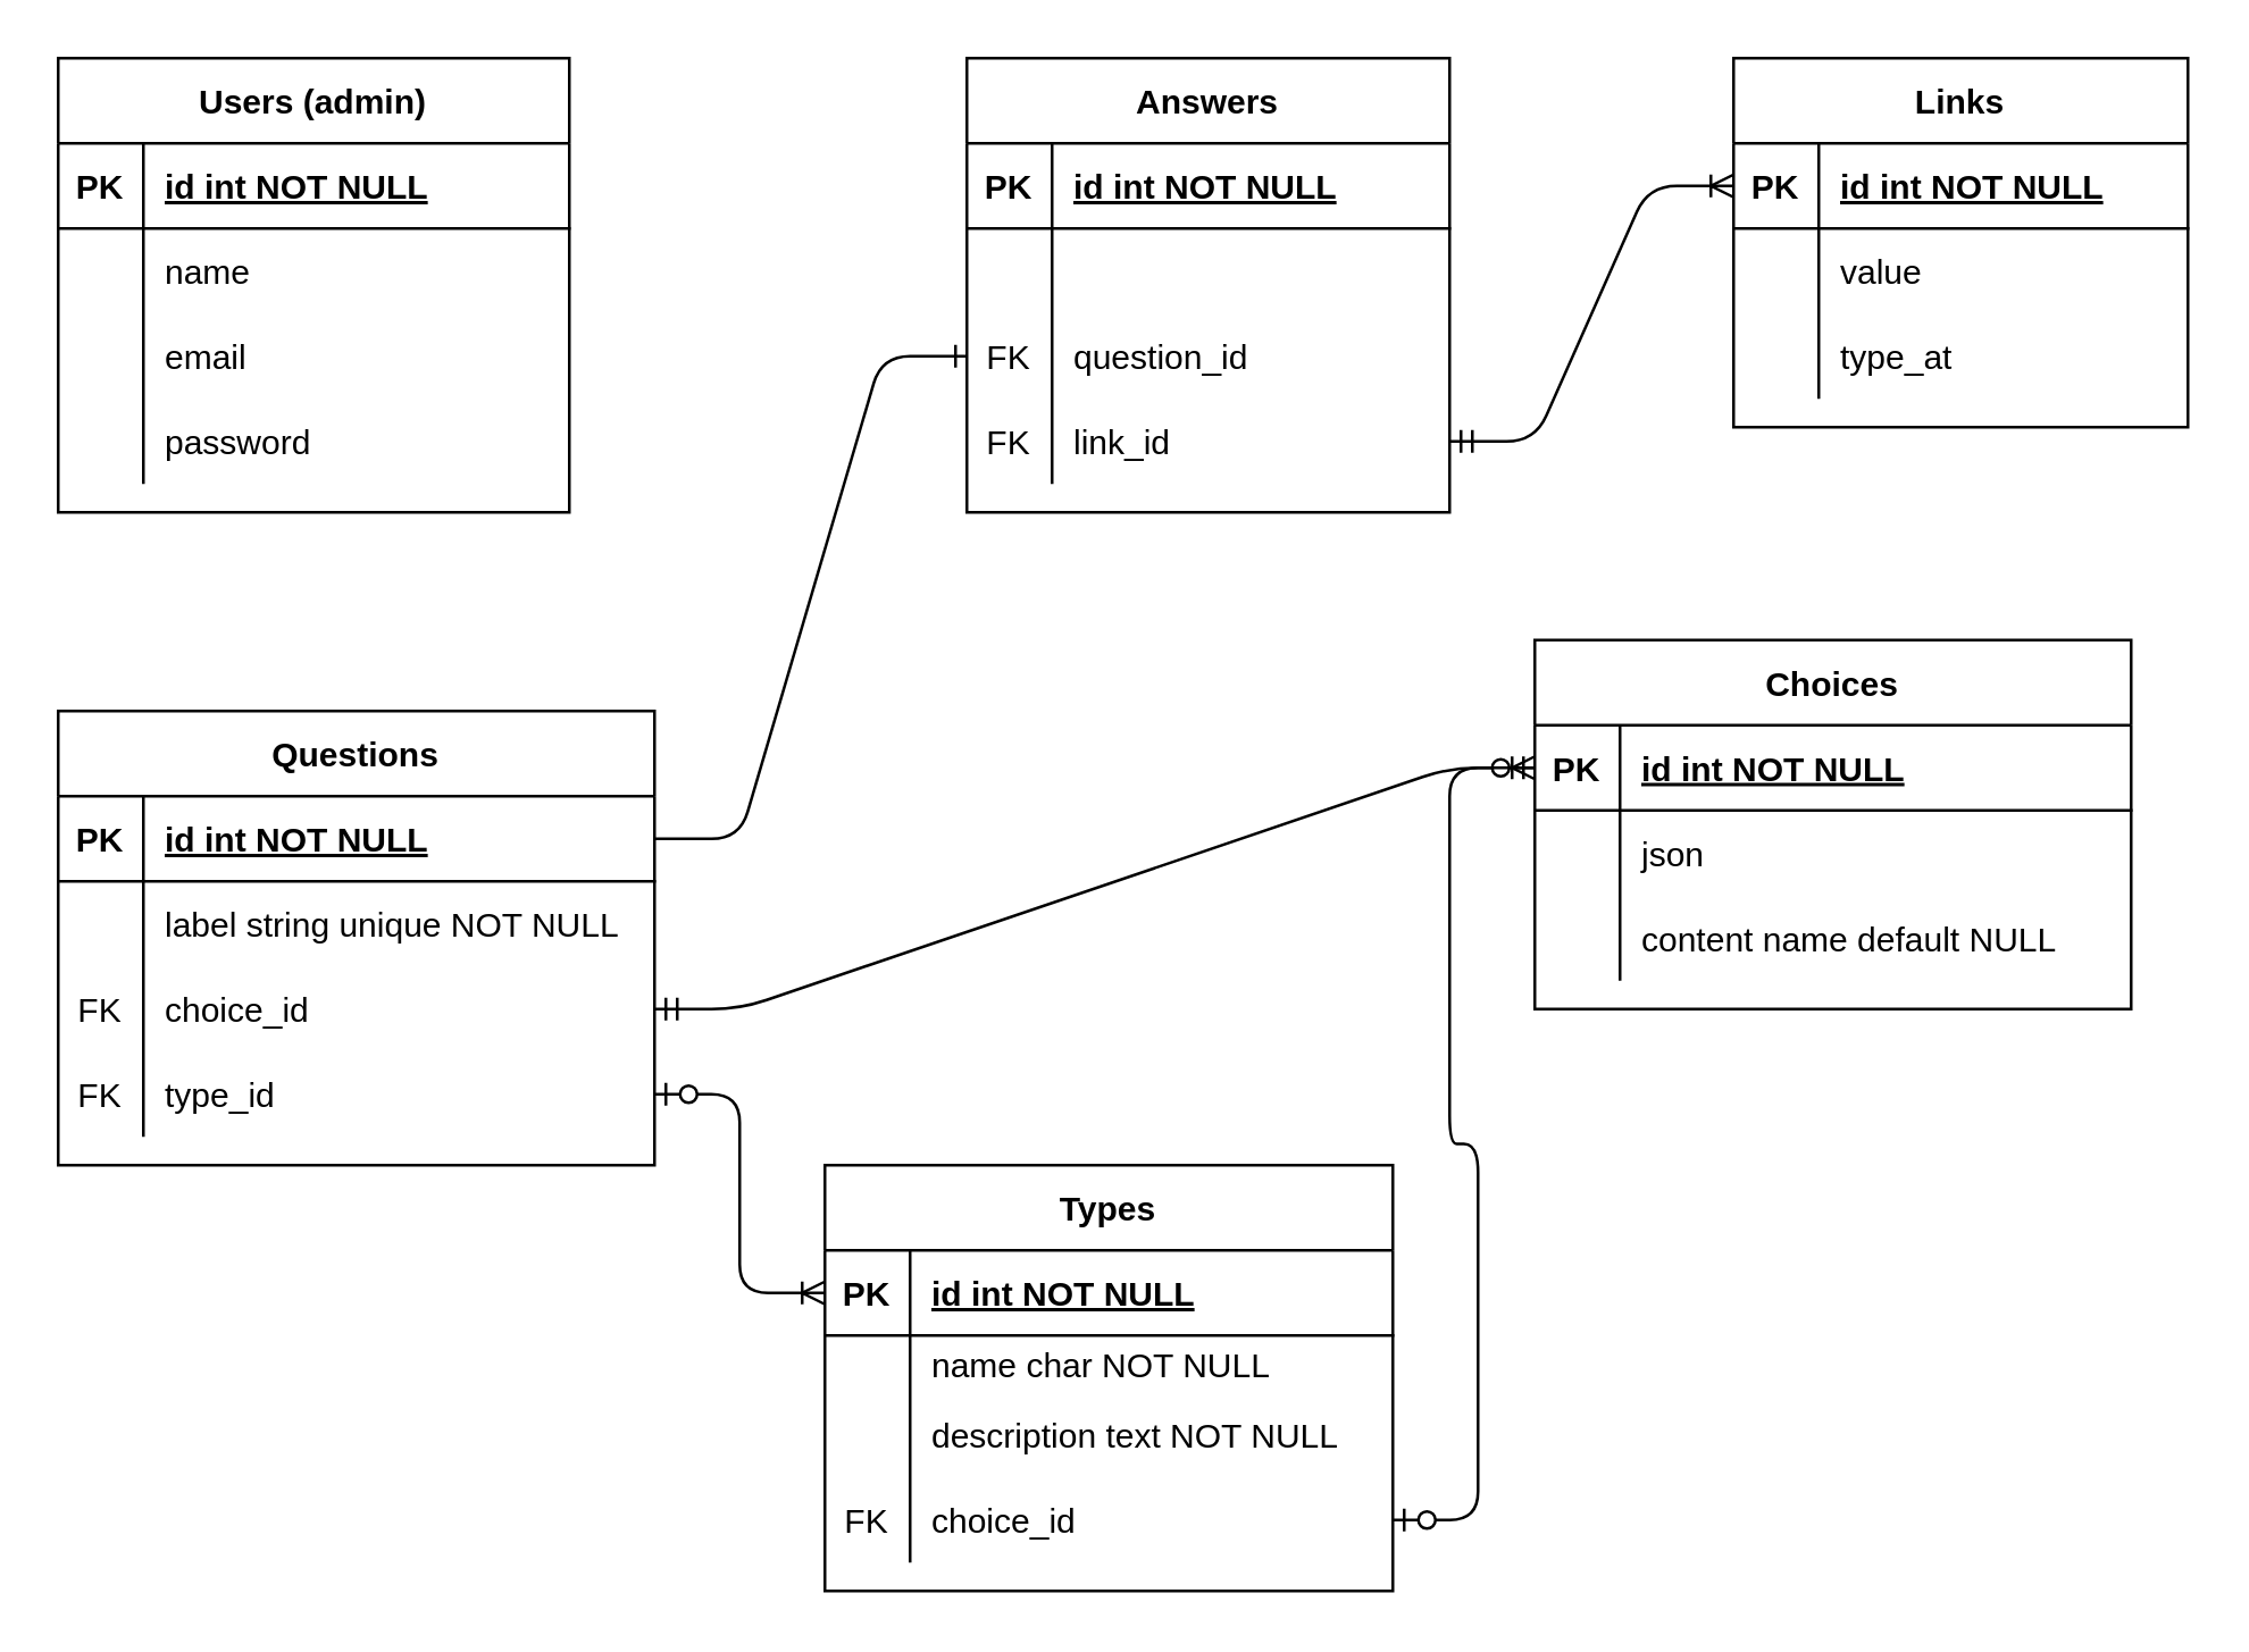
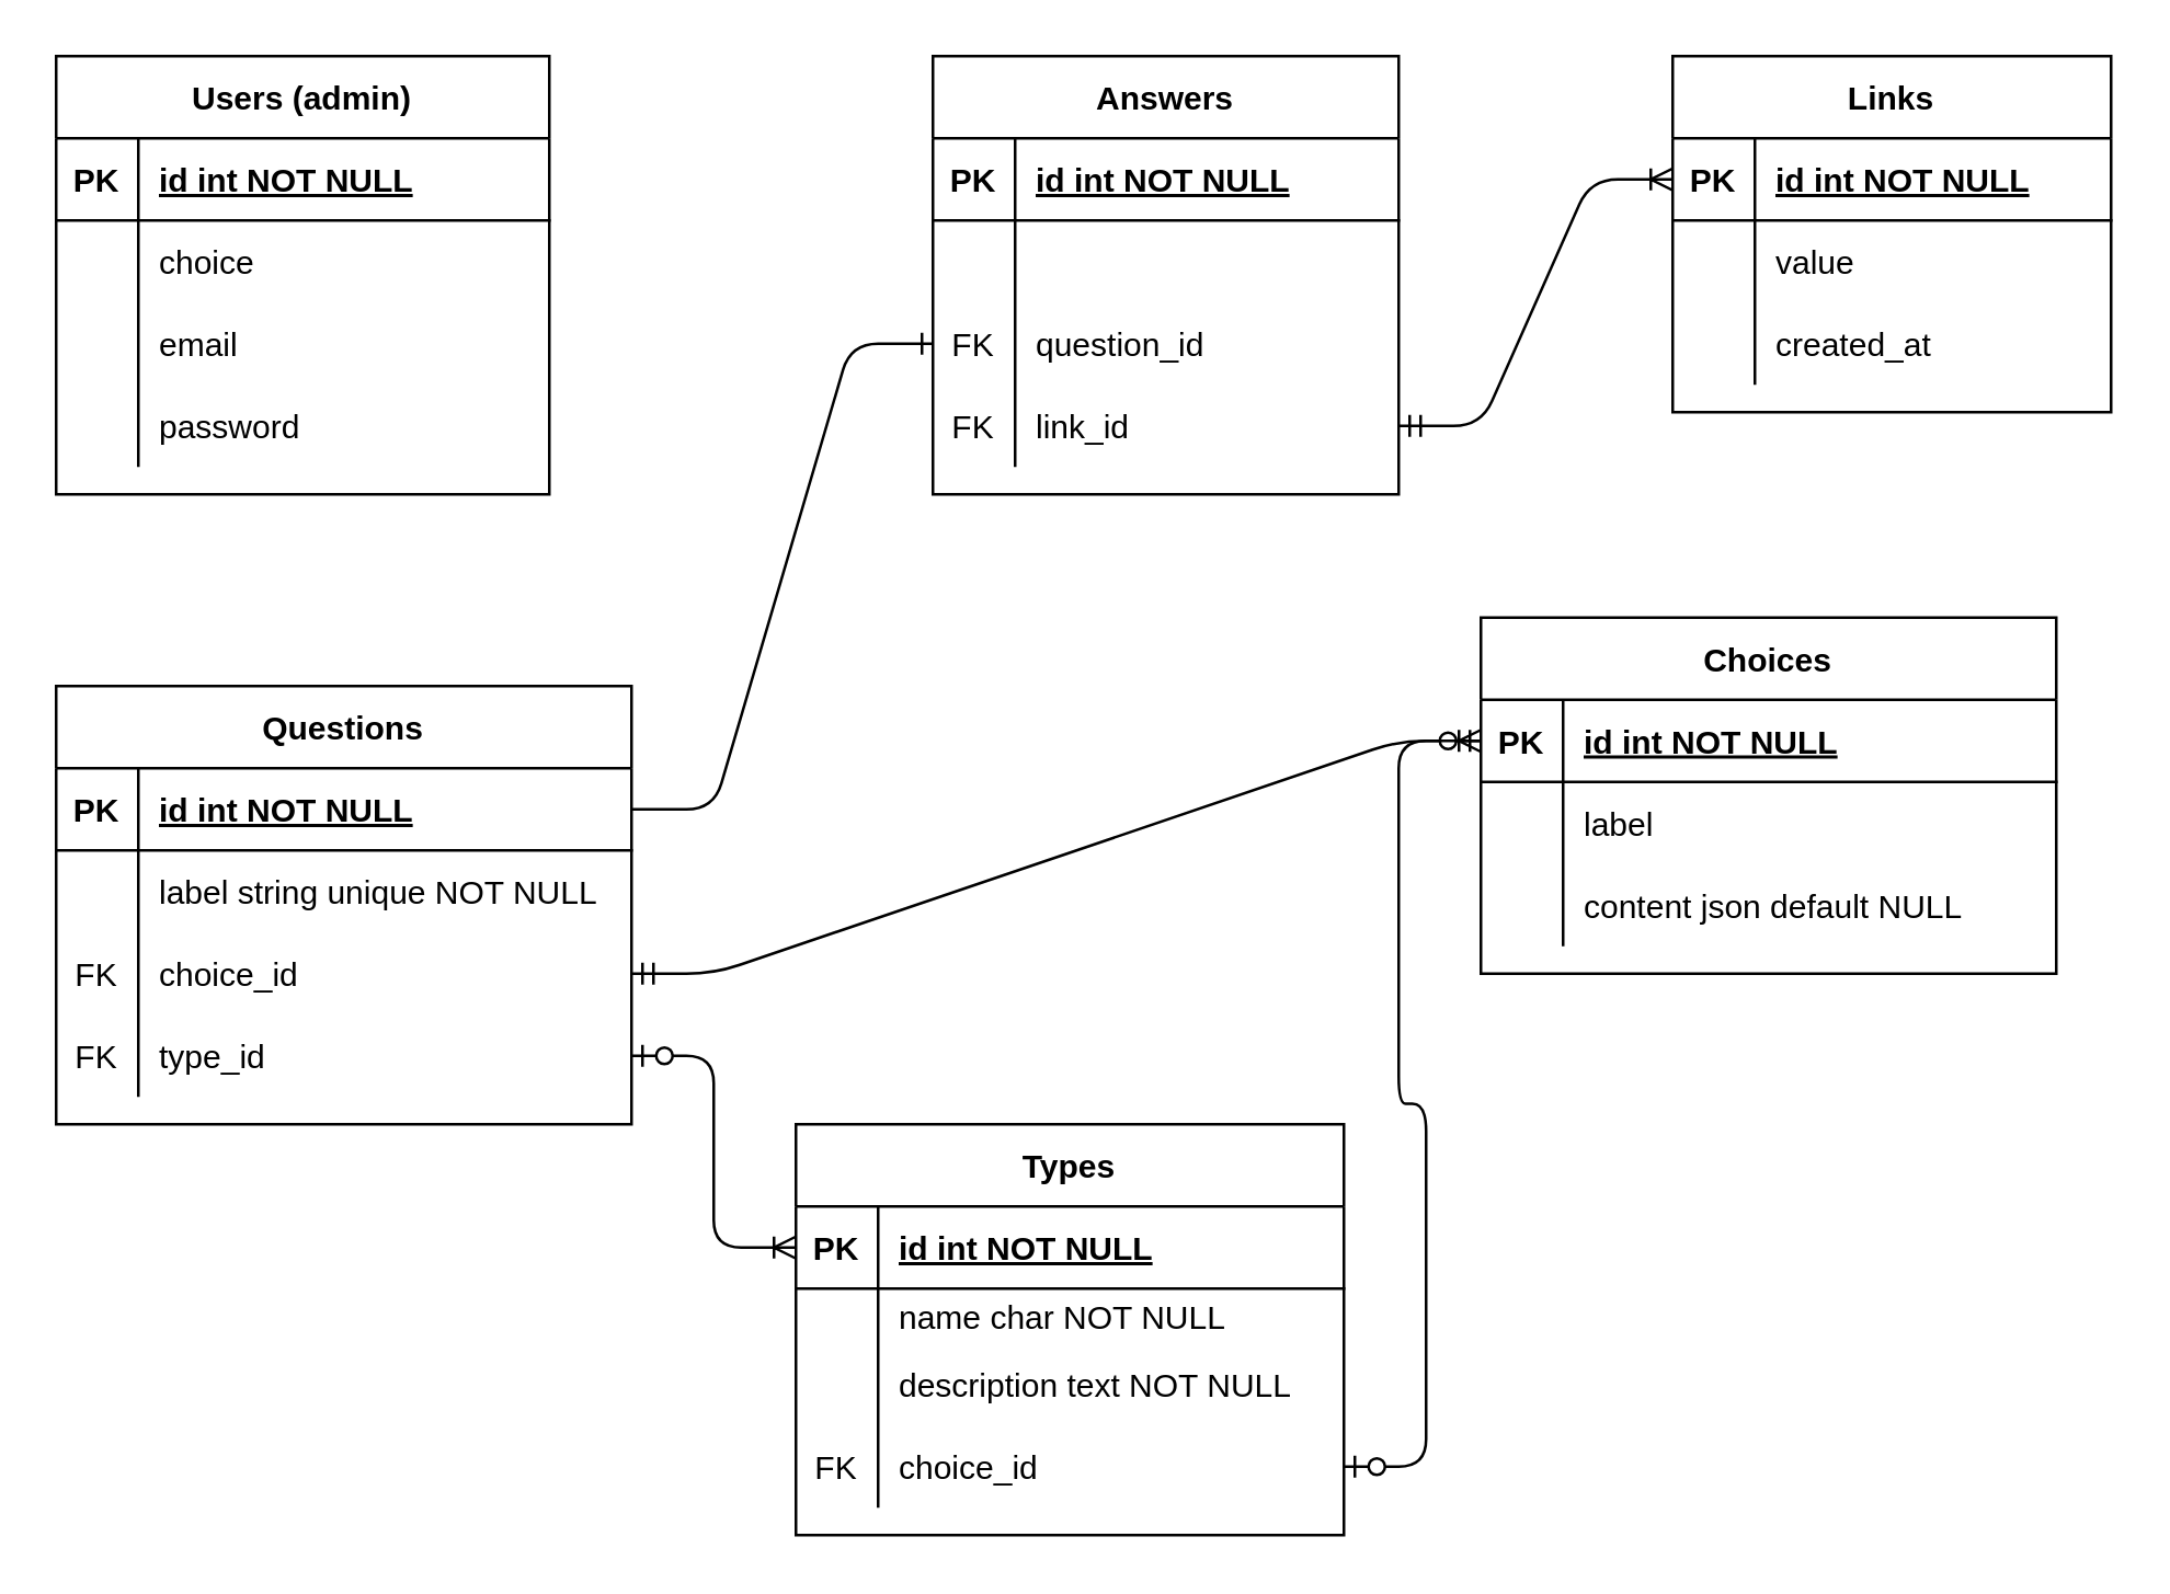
- <mxCell id="51" value="name" style="shape=partialRectangle;connectable=0;fillColor=none;top=0;left=0;bottom=0;right=0;align=left;spacingLeft=6;overflow=hidden;" vertex="1" parent="49"><mxGeometry x="30" width="150" height="30" as="geometry" /></mxCell>
+ <mxCell id="51" value="choice" style="shape=partialRectangle;connectable=0;fillColor=none;top=0;left=0;bottom=0;right=0;align=left;spacingLeft=6;overflow=hidden;" vertex="1" parent="49"><mxGeometry x="30" width="150" height="30" as="geometry" /></mxCell>
- <mxCell id="79" value="type_at" style="shape=partialRectangle;connectable=0;fillColor=none;top=0;left=0;bottom=0;right=0;align=left;spacingLeft=6;overflow=hidden;" vertex="1" parent="77"><mxGeometry x="30" width="130" height="30" as="geometry" /></mxCell>
+ <mxCell id="79" value="created_at" style="shape=partialRectangle;connectable=0;fillColor=none;top=0;left=0;bottom=0;right=0;align=left;spacingLeft=6;overflow=hidden;" vertex="1" parent="77"><mxGeometry x="30" width="130" height="30" as="geometry" /></mxCell>
- <mxCell id="26" value="json" style="shape=partialRectangle;overflow=hidden;connectable=0;fillColor=none;top=0;left=0;bottom=0;right=0;align=left;spacingLeft=6;" parent="24" vertex="1"><mxGeometry x="30" width="180" height="30" as="geometry" /></mxCell>
+ <mxCell id="26" value="label" style="shape=partialRectangle;overflow=hidden;connectable=0;fillColor=none;top=0;left=0;bottom=0;right=0;align=left;spacingLeft=6;" parent="24" vertex="1"><mxGeometry x="30" width="180" height="30" as="geometry" /></mxCell>
- <mxCell id="29" value="content name default NULL" style="shape=partialRectangle;overflow=hidden;connectable=0;fillColor=none;top=0;left=0;bottom=0;right=0;align=left;spacingLeft=6;" parent="27" vertex="1"><mxGeometry x="30" width="180" height="30" as="geometry" /></mxCell>
+ <mxCell id="29" value="content json default NULL" style="shape=partialRectangle;overflow=hidden;connectable=0;fillColor=none;top=0;left=0;bottom=0;right=0;align=left;spacingLeft=6;" parent="27" vertex="1"><mxGeometry x="30" width="180" height="30" as="geometry" /></mxCell>
